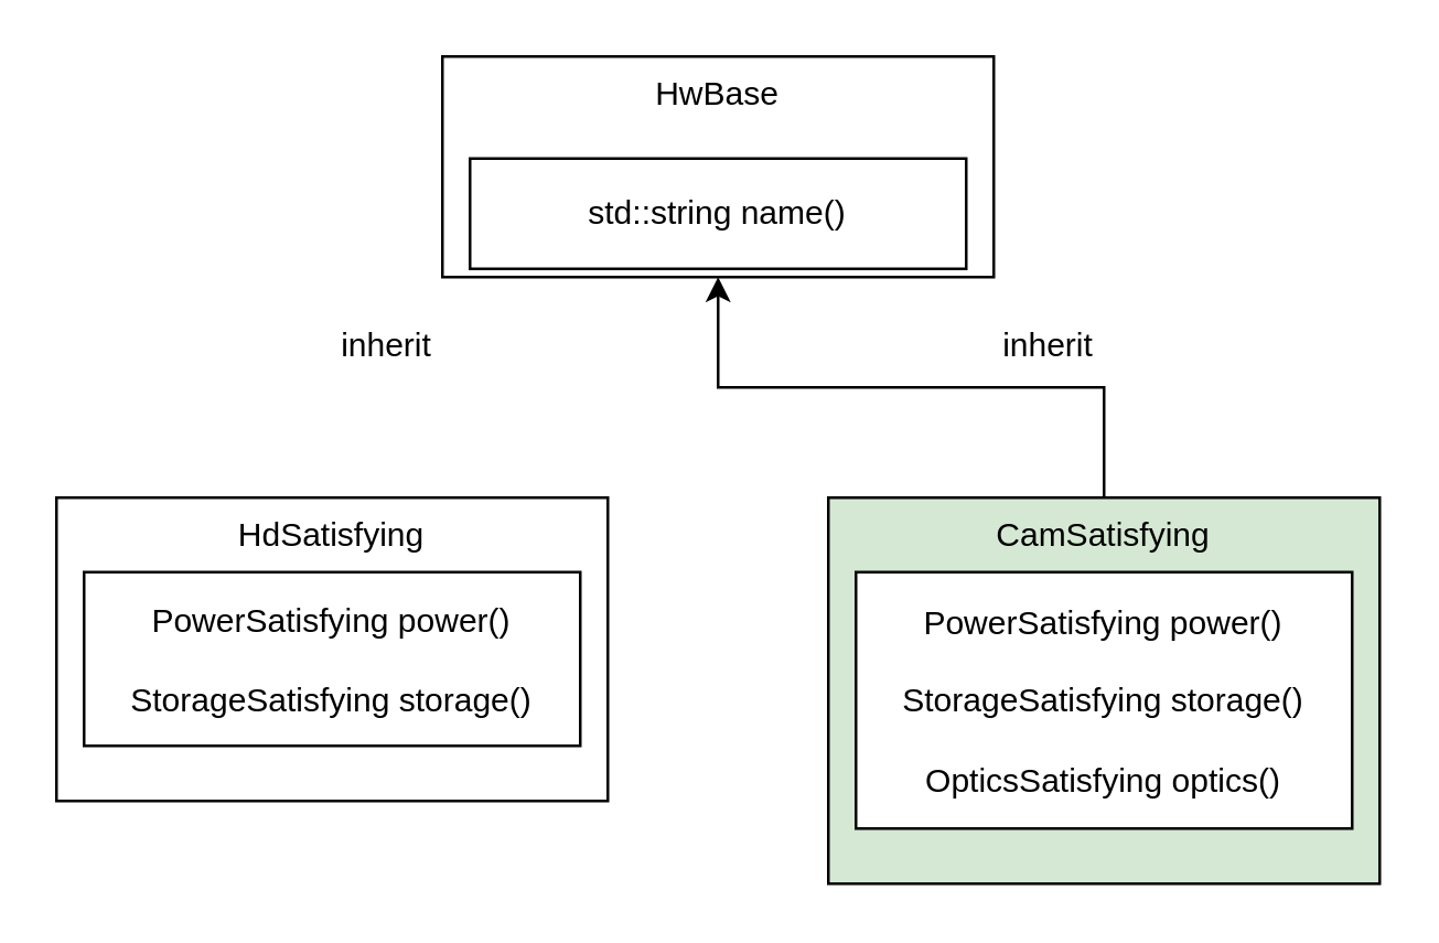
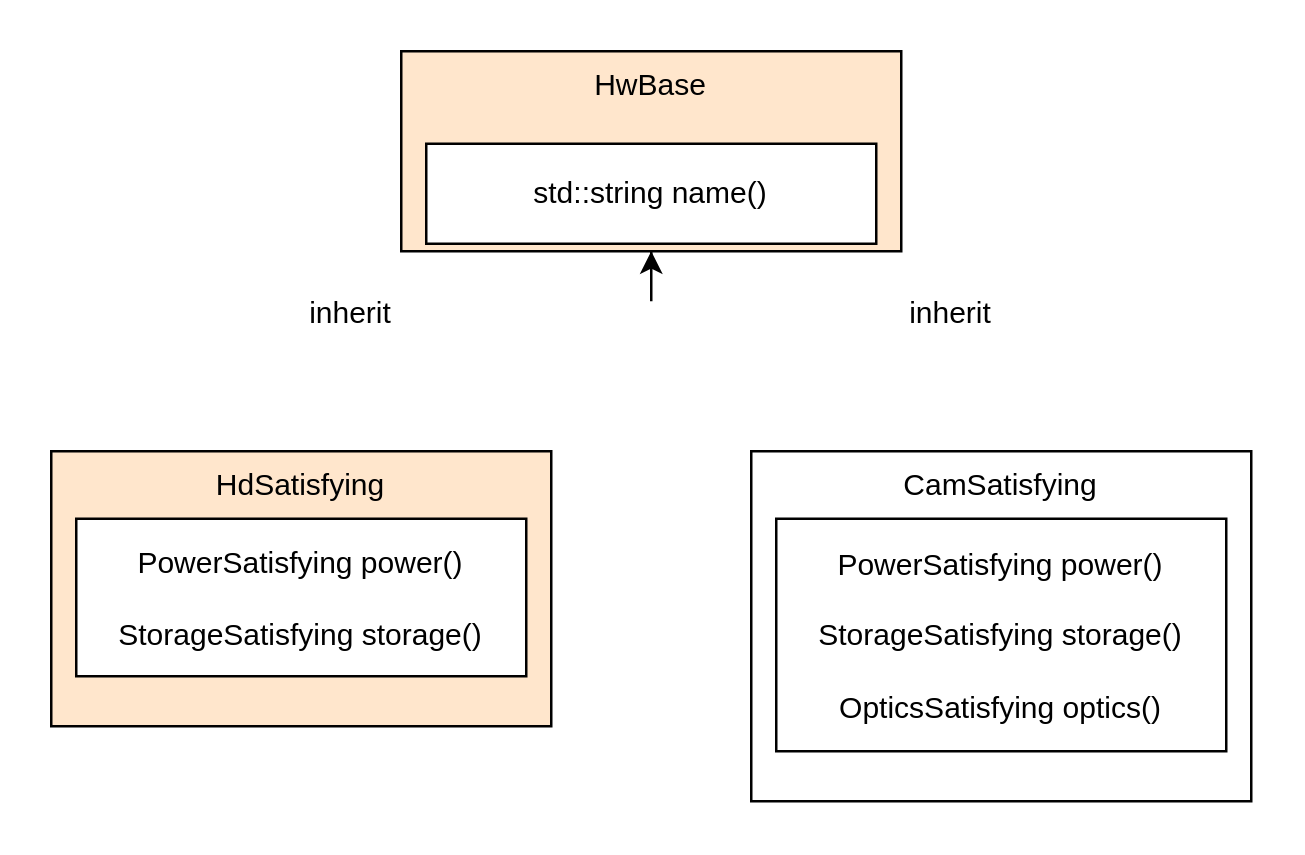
- <mxCell id="3" value="HwBase" style="rounded=0;whiteSpace=wrap;html=1;verticalAlign=top;align=center;" vertex="1" parent="1"><mxGeometry x="160" width="200" height="80" as="geometry" y="20" /></mxCell>
+ <mxCell id="3" value="HwBase" style="rounded=0;whiteSpace=wrap;html=1;verticalAlign=top;align=center;fillColor=#ffe6cc;" vertex="1" parent="1"><mxGeometry x="160" width="200" height="80" as="geometry" y="20" /></mxCell>
- <mxCell id="2" style="edgeStyle=orthogonalEdgeStyle;rounded=0;orthogonalLoop=1;jettySize=auto;html=1;exitX=0.5;exitY=1;exitDx=0;exitDy=0;entryX=0.5;entryY=0;entryDx=0;entryDy=0;startArrow=classic;startFill=1;endArrow=none;endFill=0;" edge="1" parent="1" source="3" target="7"><mxGeometry relative="1" as="geometry" /></mxCell>
+ <mxCell id="2" style="edgeStyle=orthogonalEdgeStyle;rounded=0;orthogonalLoop=1;jettySize=auto;html=1;exitX=0.5;exitY=1;exitDx=0;exitDy=0;startArrow=classic;startFill=1;endArrow=none;endFill=0;" edge="1" parent="1" source="3" target="4"><mxGeometry relative="1" as="geometry" /></mxCell>
- <mxCell id="5" value="HdSatisfying" style="rounded=0;whiteSpace=wrap;html=1;verticalAlign=top;align=center;" vertex="1" parent="1"><mxGeometry y="180" width="200" height="110" as="geometry" x="20" /></mxCell>
+ <mxCell id="5" value="HdSatisfying" style="rounded=0;whiteSpace=wrap;html=1;verticalAlign=top;align=center;fillColor=#ffe6cc;" vertex="1" parent="1"><mxGeometry y="180" width="200" height="110" as="geometry" x="20" /></mxCell>
- <mxCell id="7" value="CamSatisfying" style="rounded=0;whiteSpace=wrap;html=1;verticalAlign=top;align=center;fillColor=#d5e8d4;" vertex="1" parent="1"><mxGeometry x="300" y="180" width="200" height="140" as="geometry" /></mxCell>
+ <mxCell id="7" value="CamSatisfying" style="rounded=0;whiteSpace=wrap;html=1;verticalAlign=top;align=center;" vertex="1" parent="1"><mxGeometry x="300" y="180" width="200" height="140" as="geometry" /></mxCell>
